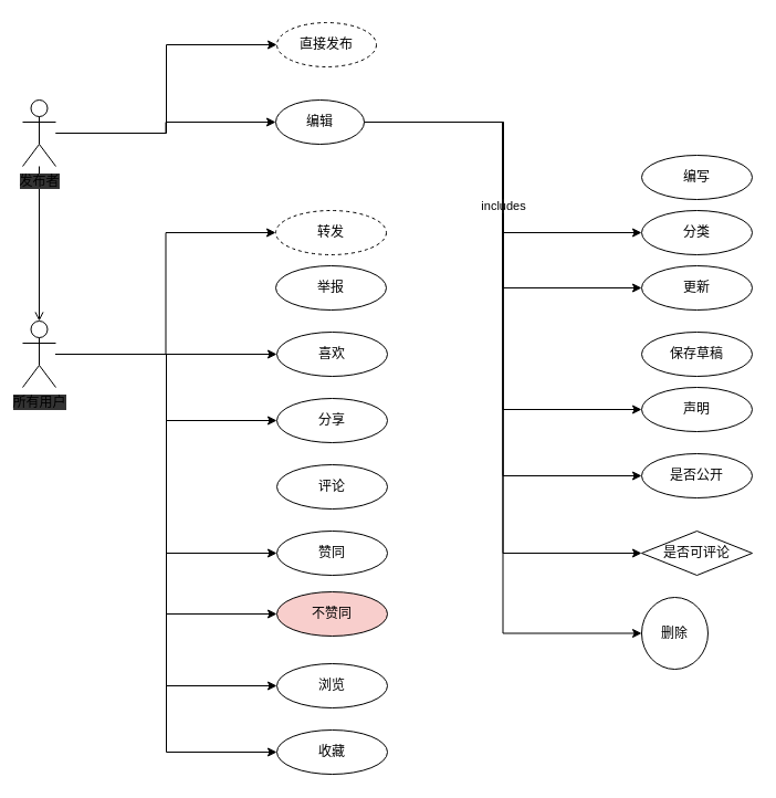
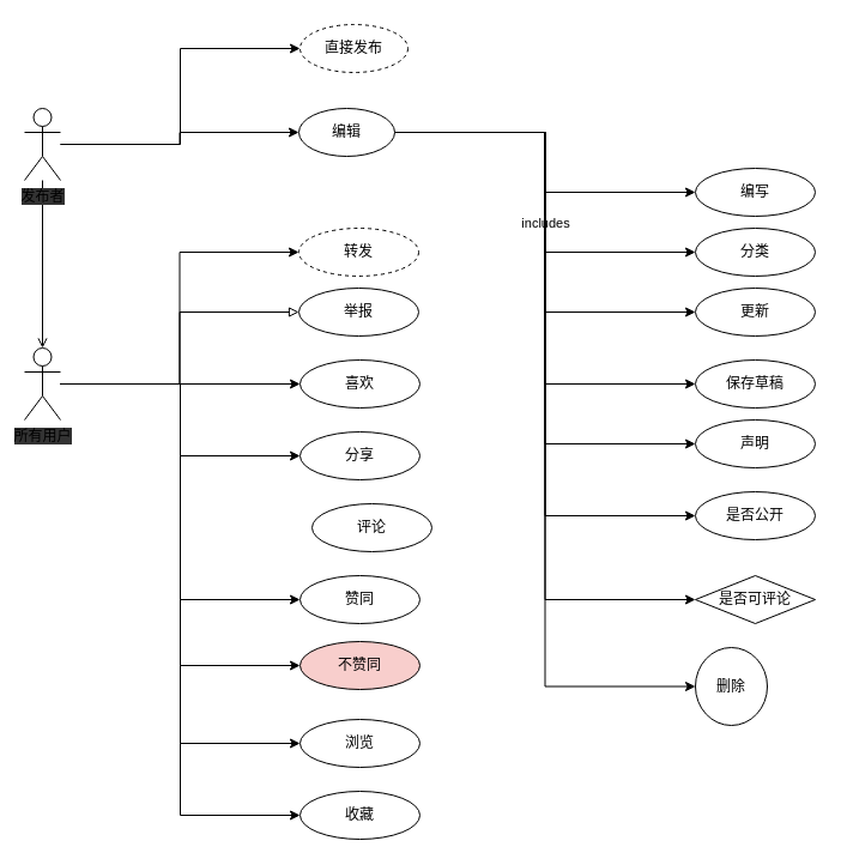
+ <mxCell id="12" style="edgeStyle=orthogonalEdgeStyle;rounded=0;orthogonalLoop=1;jettySize=auto;html=1;entryX=0;entryY=0.5;entryDx=0;entryDy=0;" parent="1" source="20" target="30" edge="1"><mxGeometry relative="1" as="geometry" /></mxCell>
+ <mxCell id="9" style="edgeStyle=orthogonalEdgeStyle;rounded=0;orthogonalLoop=1;jettySize=auto;html=1;entryX=0;entryY=0.5;entryDx=0;entryDy=0;endArrow=block;endFill=0;" edge="1" parent="1" source="10" target="41"><mxGeometry relative="1" as="geometry" /></mxCell>
+ <mxCell id="15" style="edgeStyle=orthogonalEdgeStyle;rounded=0;orthogonalLoop=1;jettySize=auto;html=1;entryX=0;entryY=0.5;entryDx=0;entryDy=0;" parent="1" source="20" target="27" edge="1"><mxGeometry relative="1" as="geometry" /></mxCell>
- <mxCell id="21" value="评论" style="ellipse;whiteSpace=wrap;html=1;" parent="1" vertex="1"><mxGeometry x="250" y="420" width="100" height="40" as="geometry" /></mxCell>
+ <mxCell id="21" value="评论" style="ellipse;whiteSpace=wrap;html=1;" parent="1" vertex="1"><mxGeometry x="260" y="420" width="100" height="40" as="geometry" /></mxCell>
